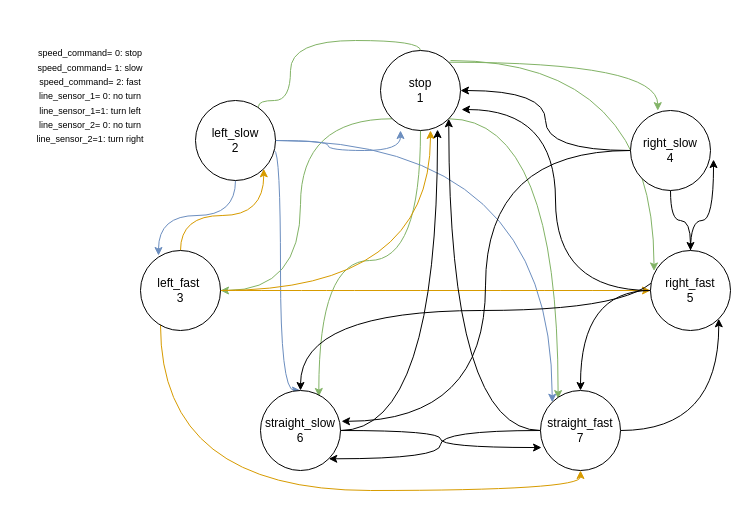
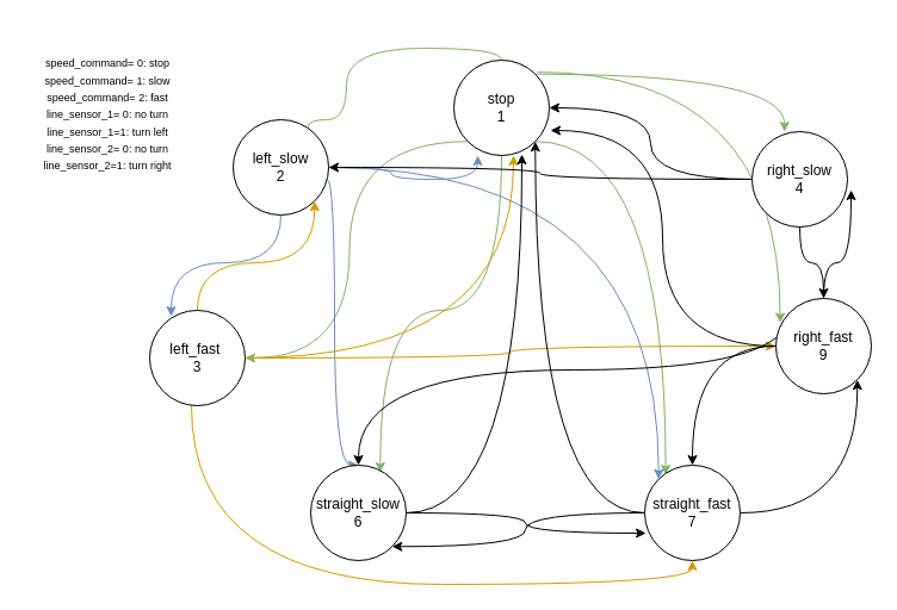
- <mxCell id="18" value="left_fast&amp;nbsp;&lt;br&gt;3" style="ellipse;whiteSpace=wrap;html=1;aspect=fixed;" vertex="1" parent="1"><mxGeometry x="140" y="250" width="80" height="80" as="geometry" /></mxCell>
+ <mxCell id="18" value="left_fast&amp;nbsp;&lt;br&gt;3" style="ellipse;whiteSpace=wrap;html=1;aspect=fixed;" vertex="1" parent="1"><mxGeometry x="125" y="260" width="80" height="80" as="geometry" /></mxCell>
- <mxCell id="27" value="right_fast&lt;br&gt;5" style="ellipse;whiteSpace=wrap;html=1;aspect=fixed;" vertex="1" parent="1"><mxGeometry x="650" y="250" width="80" height="80" as="geometry" /></mxCell>
+ <mxCell id="27" value="right_fast&lt;br&gt;9" style="ellipse;whiteSpace=wrap;html=1;aspect=fixed;" vertex="1" parent="1"><mxGeometry x="650" y="250" width="80" height="80" as="geometry" /></mxCell>
- <mxCell id="21" style="edgeStyle=orthogonalEdgeStyle;curved=1;rounded=0;orthogonalLoop=1;jettySize=auto;html=1;entryX=1.013;entryY=0.385;entryDx=0;entryDy=0;entryPerimeter=0;" edge="1" parent="1" source="22" target="30"><mxGeometry relative="1" as="geometry" /></mxCell>
+ <mxCell id="21" style="edgeStyle=orthogonalEdgeStyle;curved=1;rounded=0;orthogonalLoop=1;jettySize=auto;html=1;" edge="1" parent="1" source="22" target="13"><mxGeometry relative="1" as="geometry" /></mxCell>
